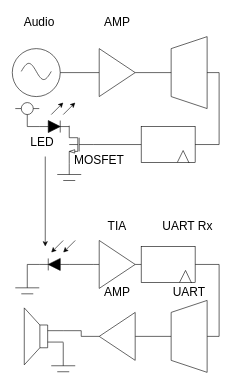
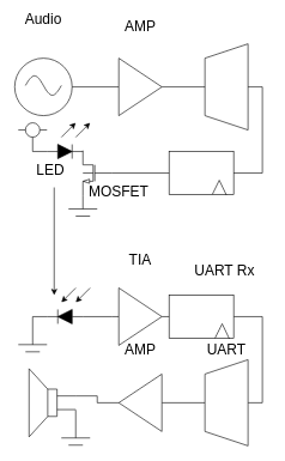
- <mxCell id="4" value="&lt;font style=&quot;font-size: 20px;&quot;&gt;Audio&lt;/font&gt;" style="text;html=1;align=center;verticalAlign=middle;whiteSpace=wrap;rounded=0;" parent="1" vertex="1"><mxGeometry x="35" y="20" width="60" height="30" as="geometry" /></mxCell>
+ <mxCell id="4" value="&lt;font style=&quot;font-size: 20px;&quot;&gt;Audio&lt;/font&gt;" style="text;html=1;align=center;verticalAlign=middle;whiteSpace=wrap;rounded=0;" parent="1" vertex="1"><mxGeometry x="30" y="10" width="60" height="30" as="geometry" /></mxCell>
- <mxCell id="37" value="&lt;font style=&quot;font-size: 20px;&quot;&gt;TIA&lt;/font&gt;" style="text;html=1;align=center;verticalAlign=middle;whiteSpace=wrap;rounded=0;" vertex="1" parent="1"><mxGeometry x="165" y="360" width="60" height="30" as="geometry" /></mxCell>
+ <mxCell id="37" value="&lt;font style=&quot;font-size: 20px;&quot;&gt;TIA&lt;/font&gt;" style="text;html=1;align=center;verticalAlign=middle;whiteSpace=wrap;rounded=0;" vertex="1" parent="1"><mxGeometry x="165" y="345" width="60" height="30" as="geometry" /></mxCell>
